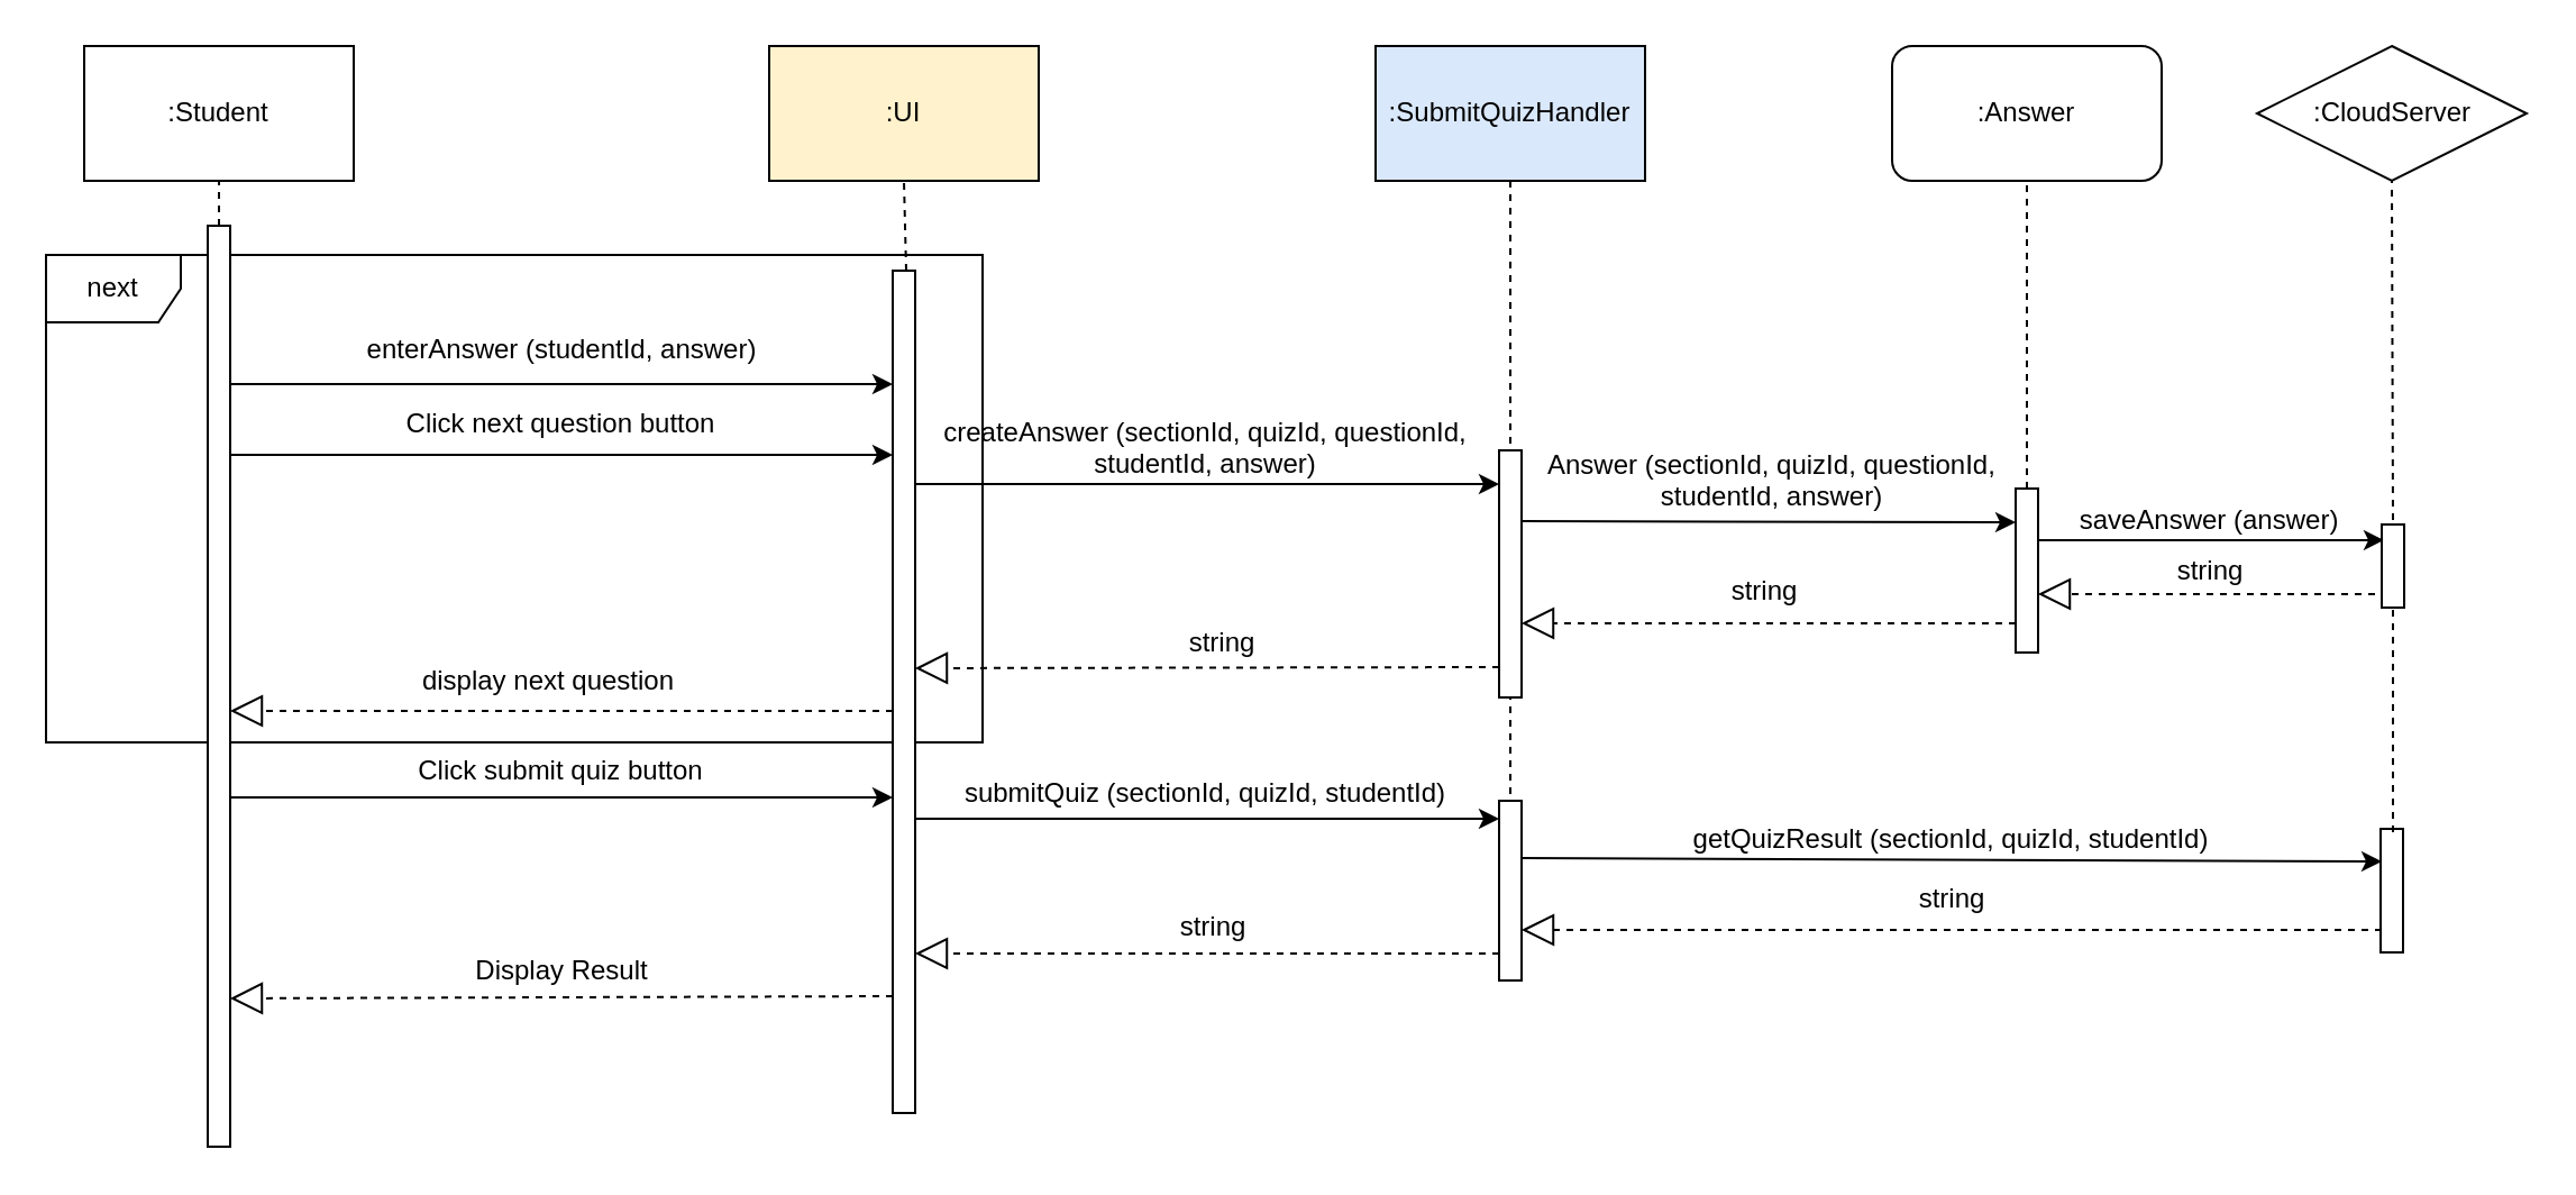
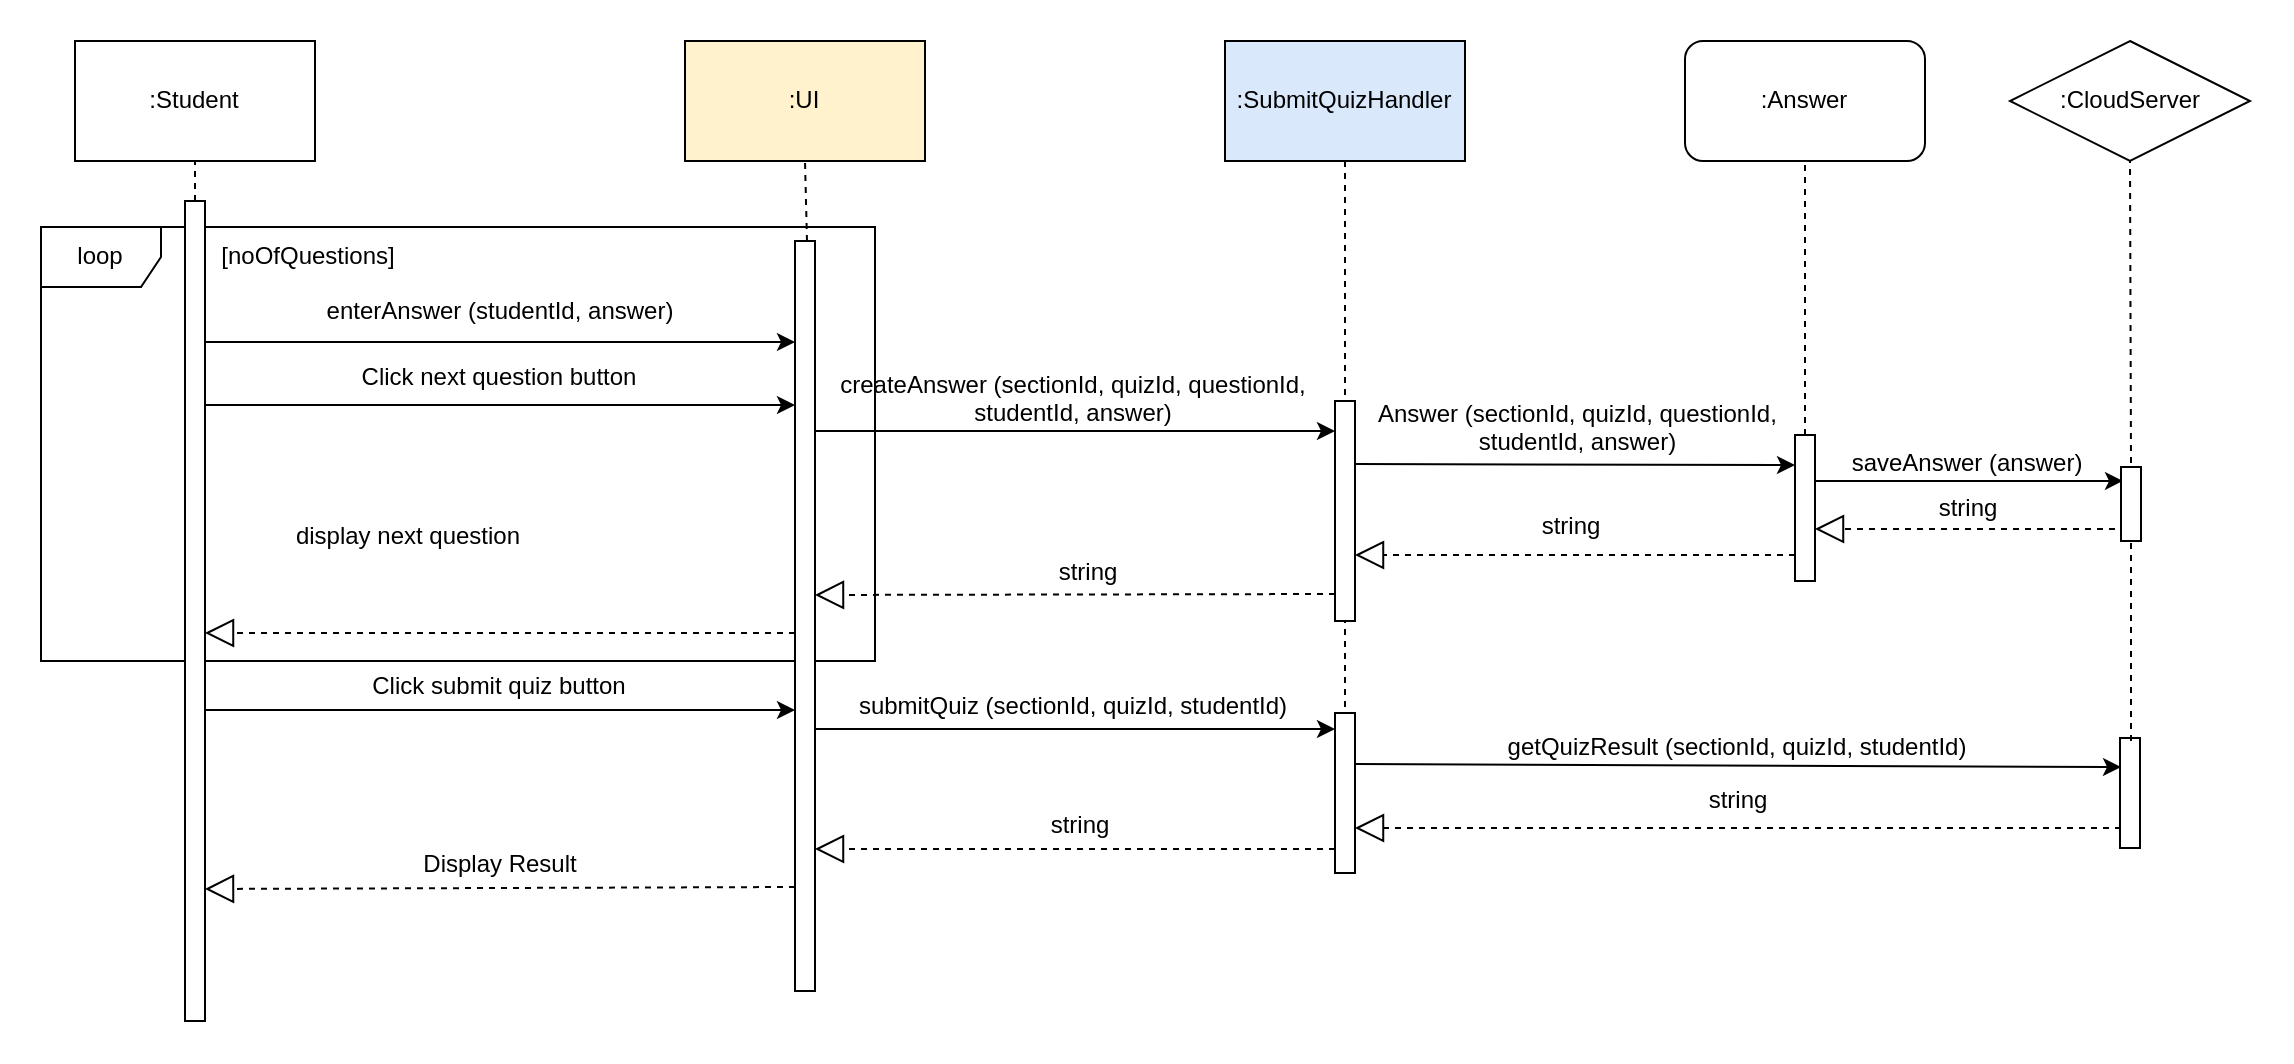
- <mxCell id="2" value="next" style="shape=umlFrame;whiteSpace=wrap;html=1;" parent="1" vertex="1"><mxGeometry x="20" y="113" width="417" height="217" as="geometry" /></mxCell>
+ <mxCell id="2" value="loop" style="shape=umlFrame;whiteSpace=wrap;html=1;" parent="1" vertex="1"><mxGeometry x="20" y="113" width="417" height="217" as="geometry" /></mxCell>
+ <mxCell id="49" value="[noOfQuestions]" style="text;html=1;strokeColor=none;fillColor=none;align=center;verticalAlign=middle;whiteSpace=wrap;rounded=0;" parent="1" vertex="1"><mxGeometry x="134" y="118" width="40" height="20" as="geometry" /></mxCell>
- <mxCell id="25" value="display next question" style="text;html=1;strokeColor=none;fillColor=none;align=center;verticalAlign=middle;whiteSpace=wrap;rounded=0;" parent="1" vertex="1"><mxGeometry x="167" y="293" width="154" height="20" as="geometry" /></mxCell>
+ <mxCell id="25" value="display next question" style="text;html=1;strokeColor=none;fillColor=none;align=center;verticalAlign=middle;whiteSpace=wrap;rounded=0;" parent="1" vertex="1"><mxGeometry x="127" y="258" width="154" height="20" as="geometry" /></mxCell>
